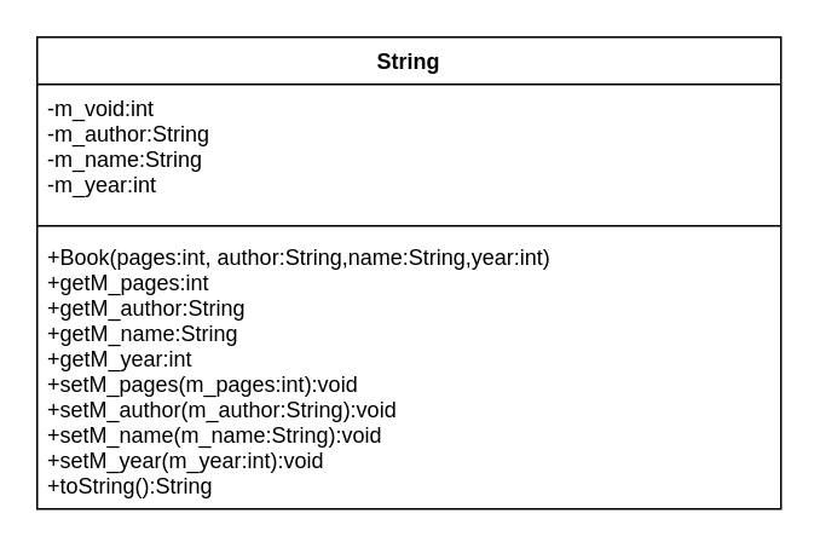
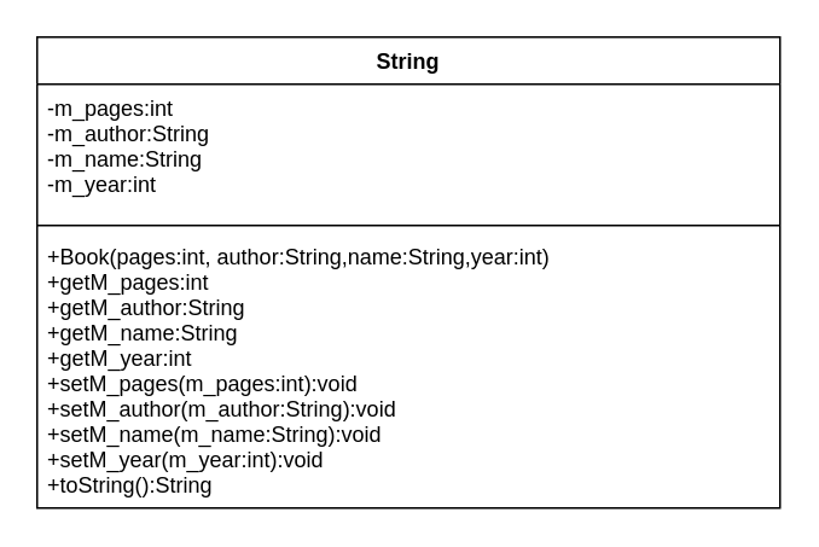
- <mxCell id="3" value="-m_void:int&#10;-m_author:String&#10;-m_name:String&#10;-m_year:int" style="text;strokeColor=none;fillColor=none;align=left;verticalAlign=top;spacingLeft=4;spacingRight=4;overflow=hidden;rotatable=0;points=[[0,0.5],[1,0.5]];portConstraint=eastwest;" vertex="1" parent="2"><mxGeometry y="26" width="410" height="74" as="geometry" /></mxCell>
+ <mxCell id="3" value="-m_pages:int&#10;-m_author:String&#10;-m_name:String&#10;-m_year:int" style="text;strokeColor=none;fillColor=none;align=left;verticalAlign=top;spacingLeft=4;spacingRight=4;overflow=hidden;rotatable=0;points=[[0,0.5],[1,0.5]];portConstraint=eastwest;" vertex="1" parent="2"><mxGeometry y="26" width="410" height="74" as="geometry" /></mxCell>
